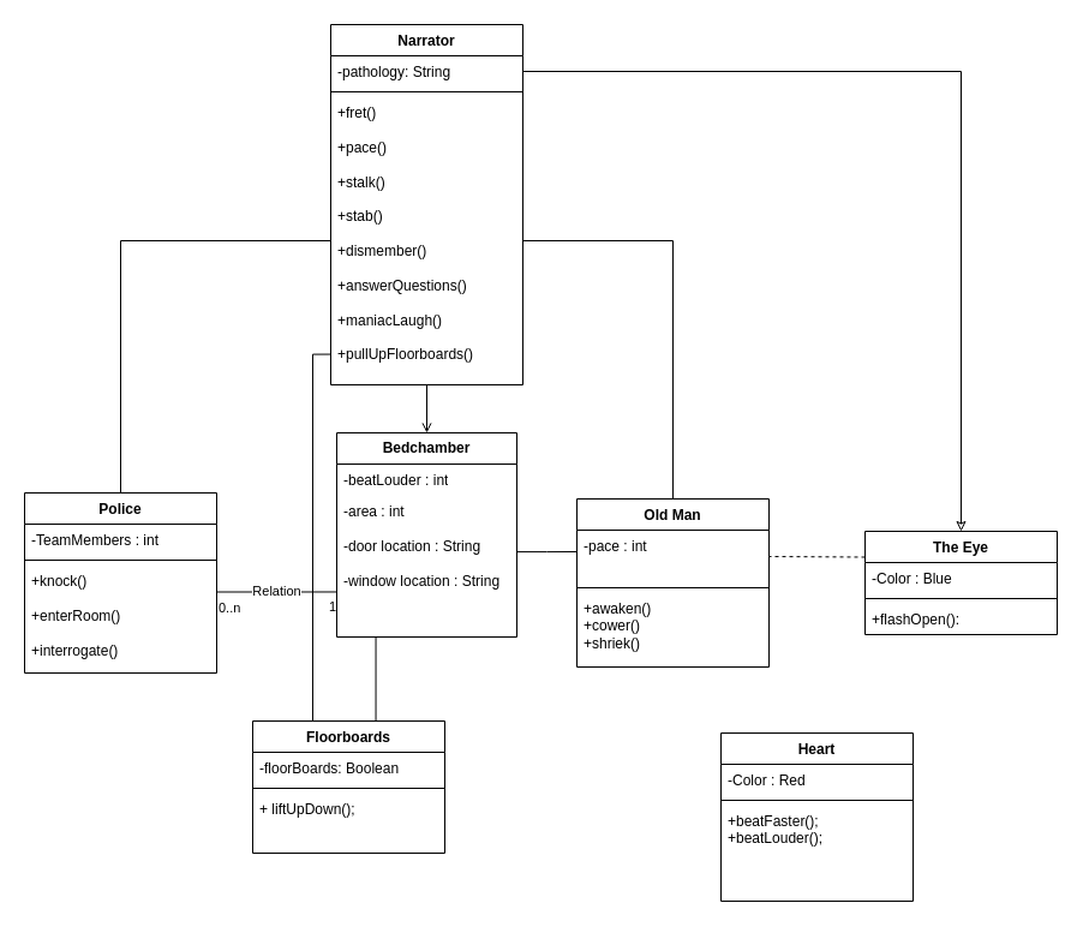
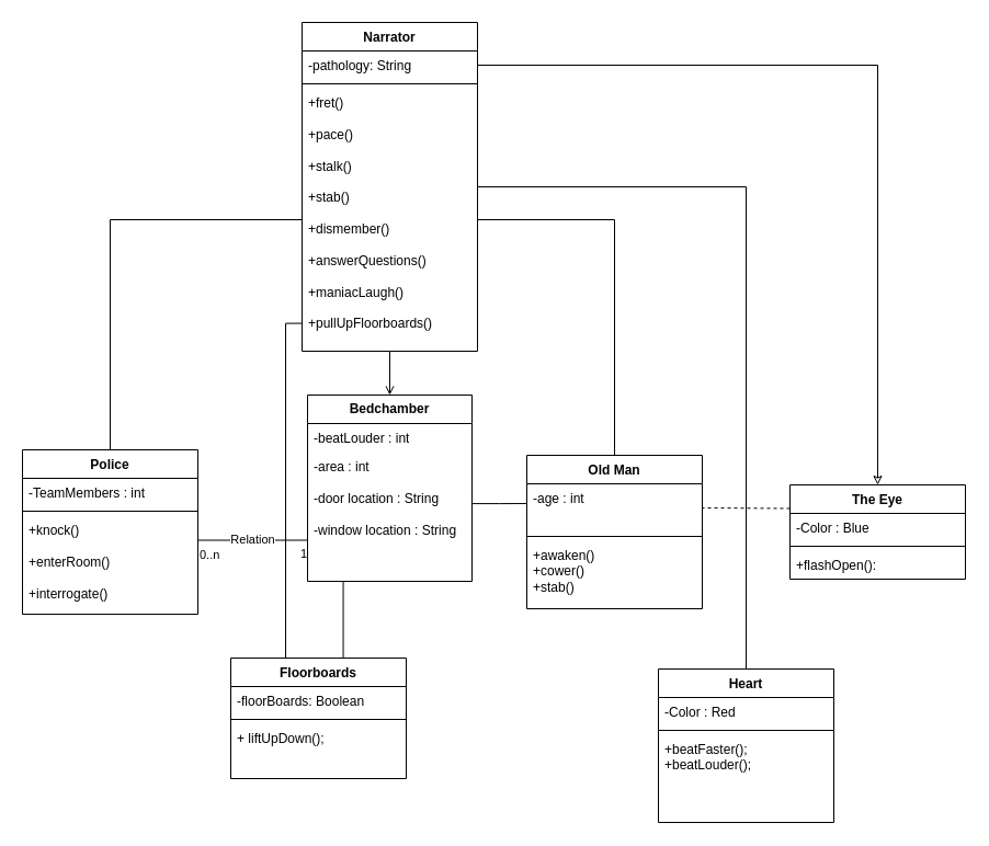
+ <mxCell id="6" style="edgeStyle=orthogonalEdgeStyle;rounded=0;orthogonalLoop=1;jettySize=auto;html=1;entryX=0.5;entryY=0;entryDx=0;entryDy=0;endArrow=none;endFill=0;" edge="1" parent="1" source="7" target="19"><mxGeometry relative="1" as="geometry"><mxPoint x="650" y="530" as="targetPoint" /></mxGeometry></mxCell>
- <mxCell id="12" value="-pace : int" style="text;strokeColor=none;fillColor=none;align=left;verticalAlign=top;spacingLeft=4;spacingRight=4;overflow=hidden;rotatable=0;points=[[0,0.5],[1,0.5]];portConstraint=eastwest;whiteSpace=wrap;html=1;" parent="11" vertex="1"><mxGeometry y="26" width="160" height="44" as="geometry" /></mxCell>
+ <mxCell id="12" value="-age : int" style="text;strokeColor=none;fillColor=none;align=left;verticalAlign=top;spacingLeft=4;spacingRight=4;overflow=hidden;rotatable=0;points=[[0,0.5],[1,0.5]];portConstraint=eastwest;whiteSpace=wrap;html=1;" parent="11" vertex="1"><mxGeometry y="26" width="160" height="44" as="geometry" /></mxCell>
- <mxCell id="14" value="+awaken()&lt;br&gt;+cower()&lt;br&gt;+shriek()" style="text;strokeColor=none;fillColor=none;align=left;verticalAlign=top;spacingLeft=4;spacingRight=4;overflow=hidden;rotatable=0;points=[[0,0.5],[1,0.5]];portConstraint=eastwest;whiteSpace=wrap;html=1;" parent="11" vertex="1"><mxGeometry y="78" width="160" height="62" as="geometry" /></mxCell>
+ <mxCell id="14" value="+awaken()&lt;br&gt;+cower()&lt;br&gt;+stab()" style="text;strokeColor=none;fillColor=none;align=left;verticalAlign=top;spacingLeft=4;spacingRight=4;overflow=hidden;rotatable=0;points=[[0,0.5],[1,0.5]];portConstraint=eastwest;whiteSpace=wrap;html=1;" parent="11" vertex="1"><mxGeometry y="78" width="160" height="62" as="geometry" /></mxCell>
